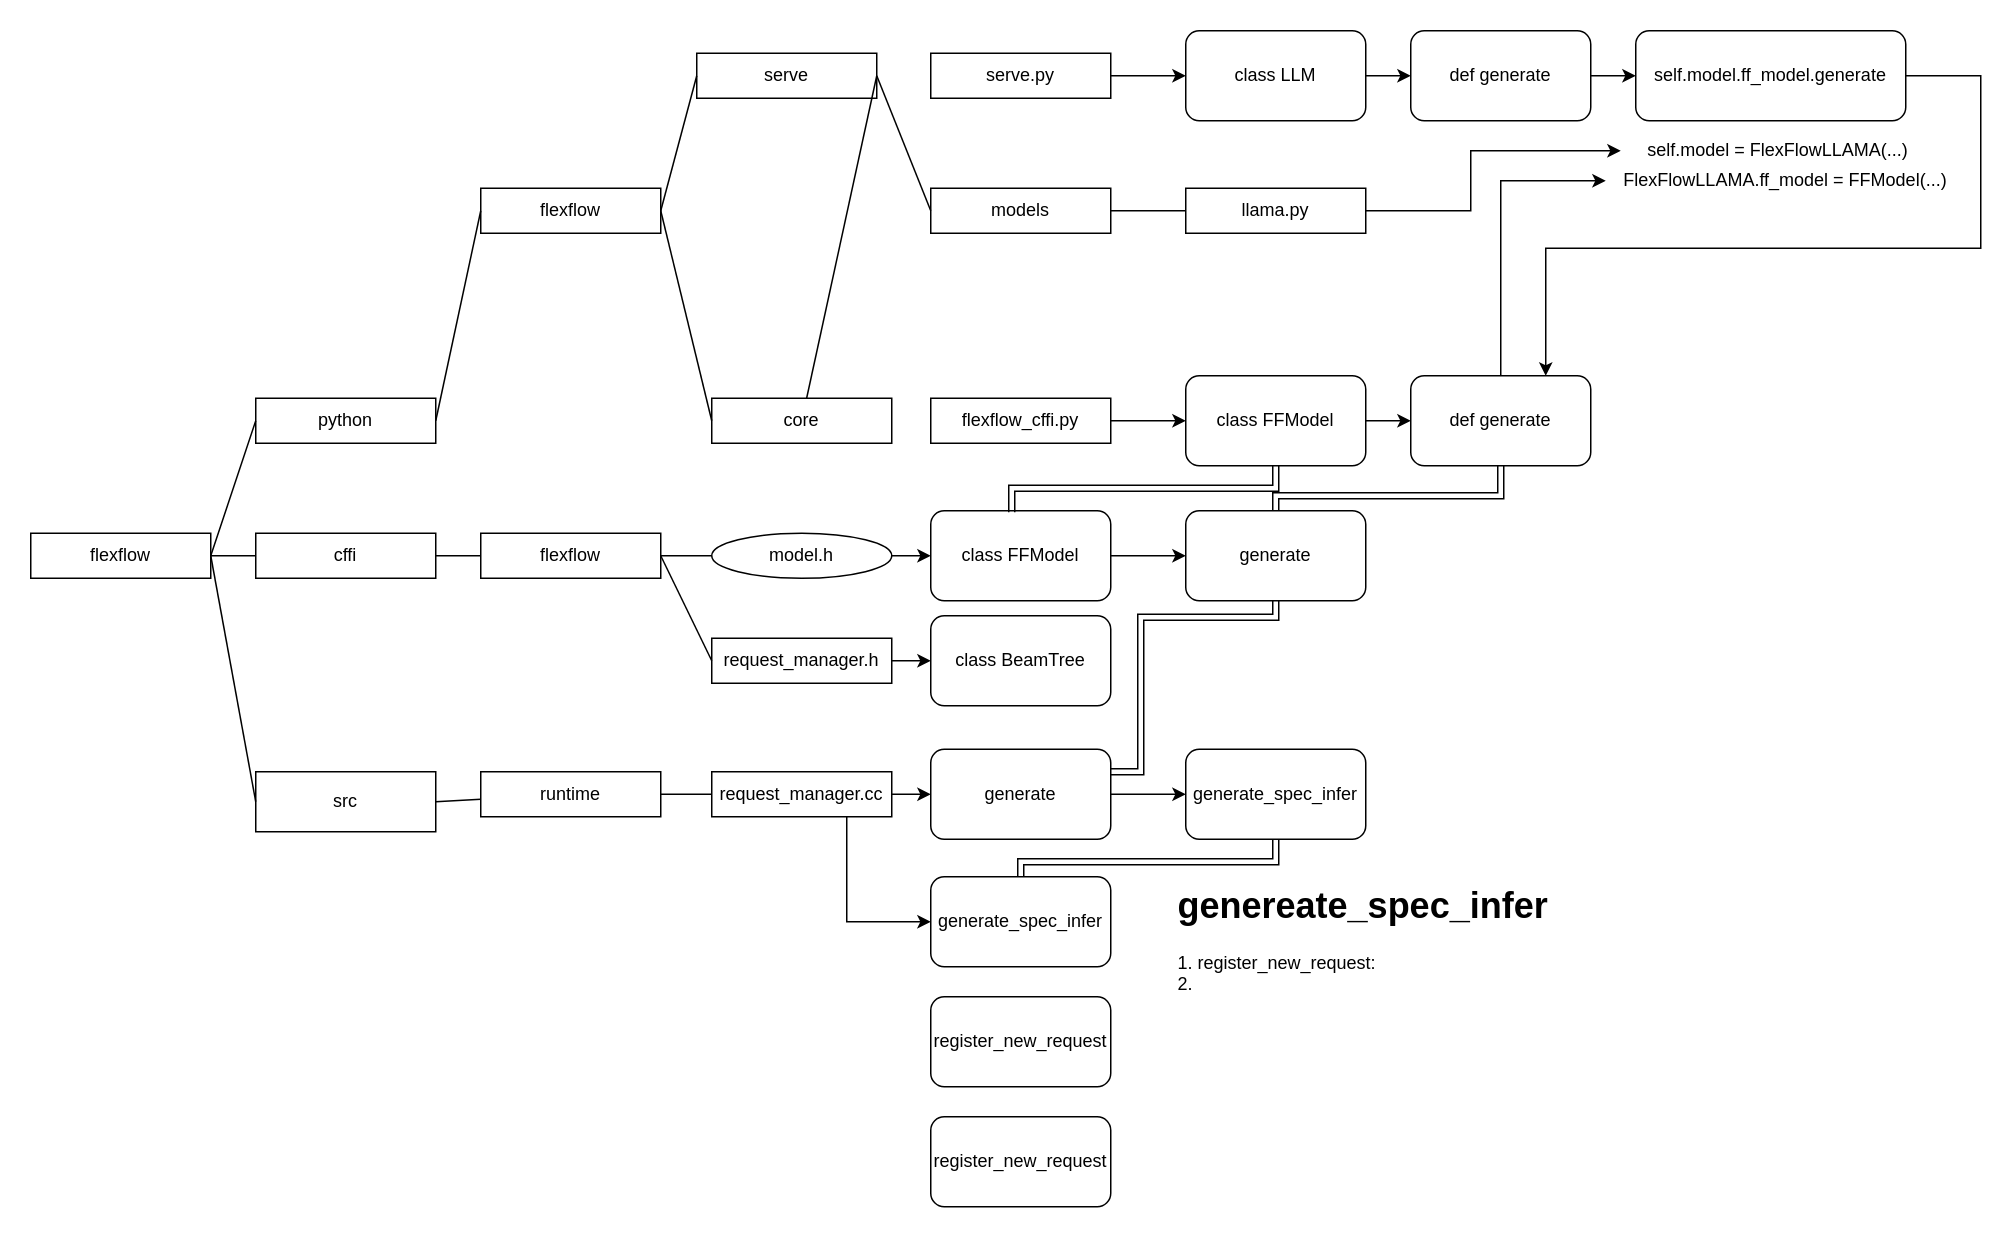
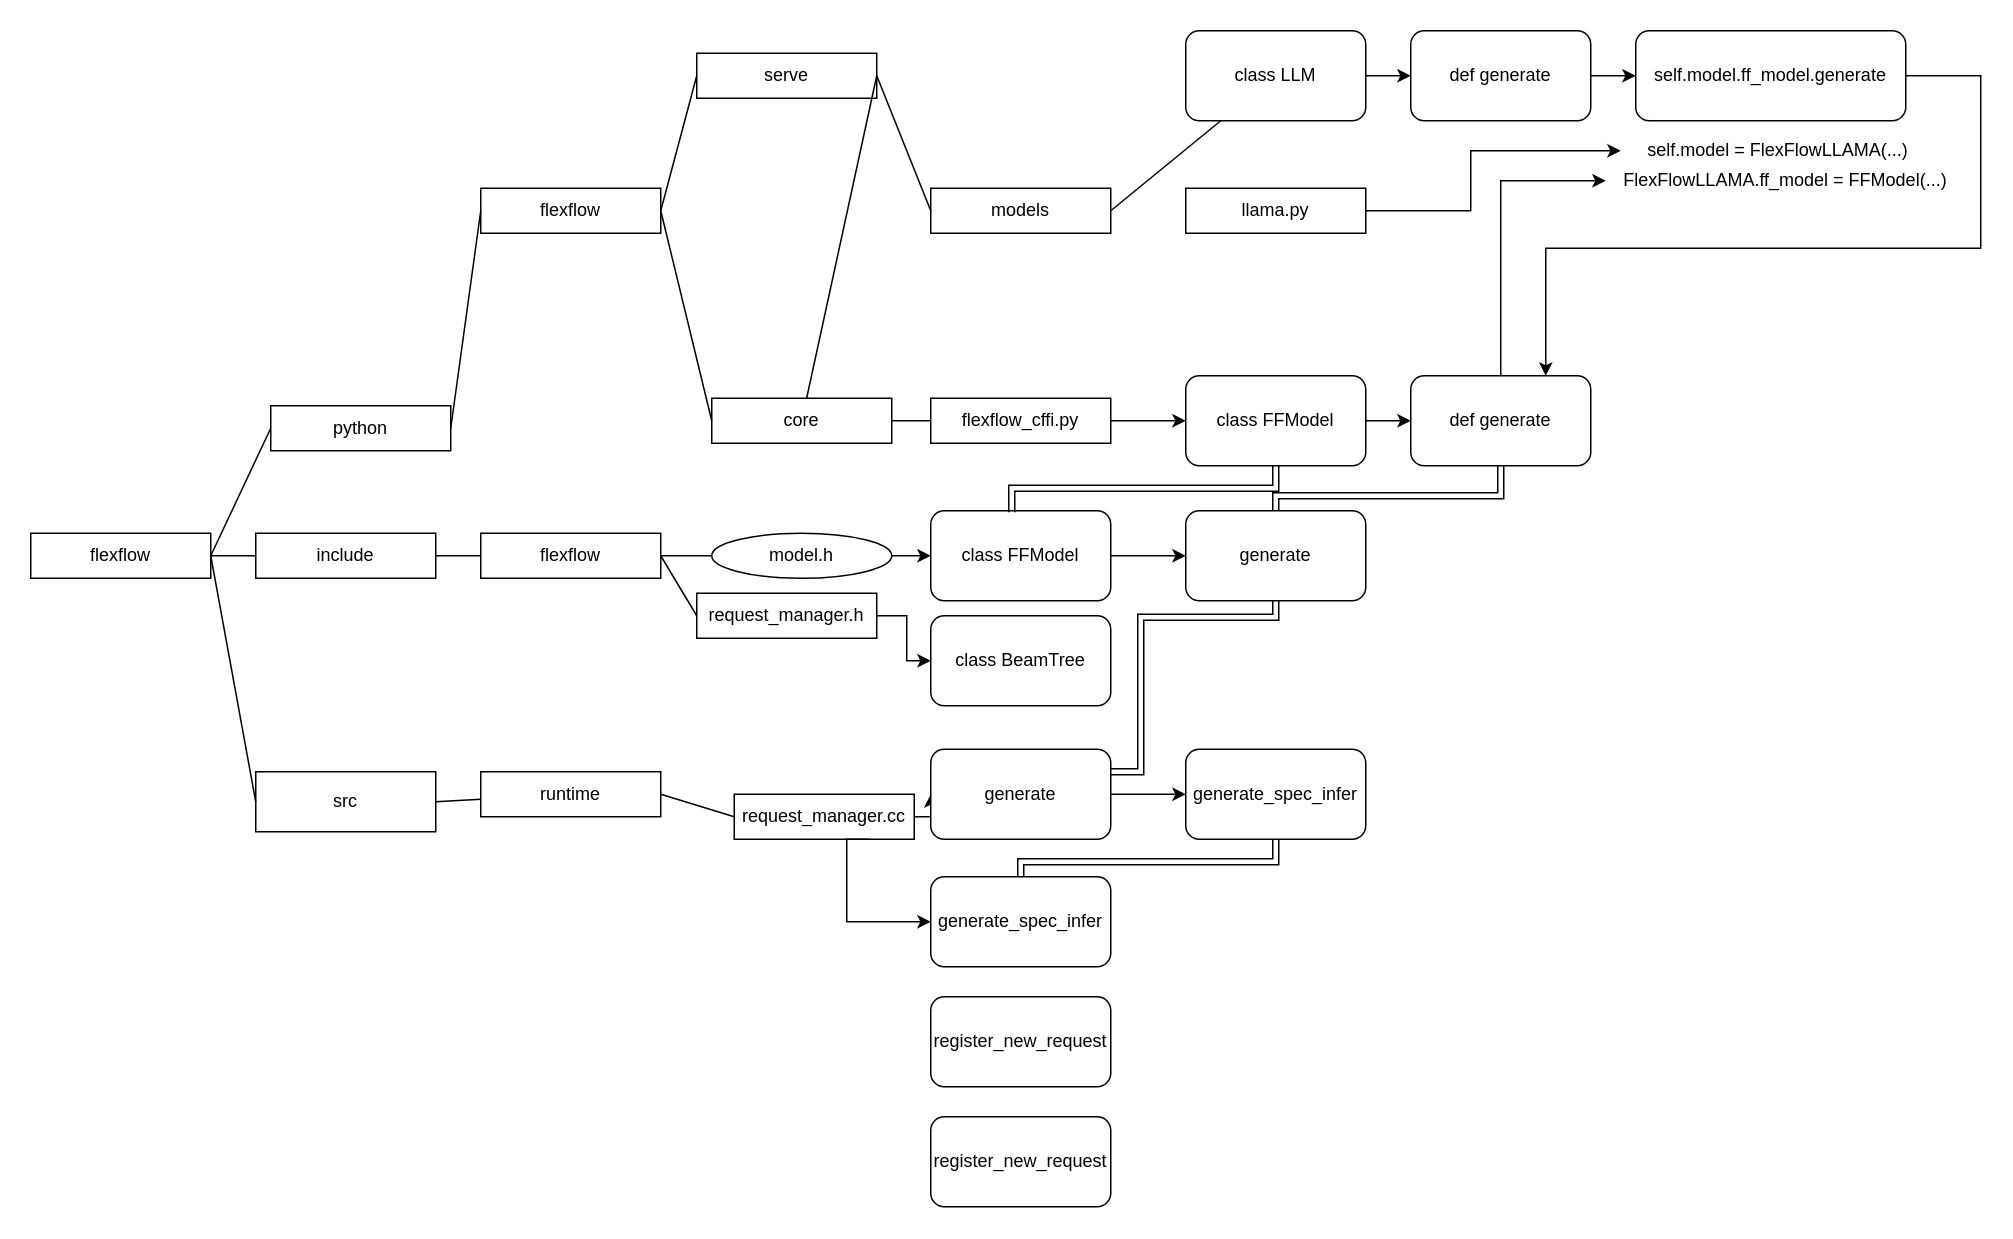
- <mxCell id="10" value="serve.py" style="rounded=0;whiteSpace=wrap;html=1;" vertex="1" parent="1"><mxGeometry x="620" y="35" width="120" height="30" as="geometry" /></mxCell>
- <mxCell id="9" style="edgeStyle=orthogonalEdgeStyle;rounded=0;orthogonalLoop=1;jettySize=auto;html=1;exitX=1;exitY=0.5;exitDx=0;exitDy=0;entryX=0;entryY=0.5;entryDx=0;entryDy=0;" edge="1" parent="1" source="10" target="8"><mxGeometry relative="1" as="geometry" /></mxCell>
- <mxCell id="22" value="" style="endArrow=none;html=1;rounded=0;entryX=0;entryY=0.5;entryDx=0;entryDy=0;exitX=1;exitY=0.5;exitDx=0;exitDy=0;" edge="1" parent="1" source="18" target="20"><mxGeometry width="50" height="50" relative="1" as="geometry"><mxPoint x="594" y="60" as="sourcePoint" /><mxPoint x="630" y="150" as="targetPoint" /></mxGeometry></mxCell>
+ <mxCell id="22" value="" style="endArrow=none;html=1;rounded=0;exitX=1;exitY=0.5;exitDx=0;exitDy=0;" edge="1" parent="1" source="18" target="8"><mxGeometry width="50" height="50" relative="1" as="geometry"><mxPoint x="594" y="60" as="sourcePoint" /><mxPoint x="630" y="150" as="targetPoint" /></mxGeometry></mxCell>
- <mxCell id="2" value="python" style="rounded=0;whiteSpace=wrap;html=1;" vertex="1" parent="1"><mxGeometry y="265" width="120" height="30" as="geometry" x="170" /></mxCell>
+ <mxCell id="2" value="python" style="rounded=0;whiteSpace=wrap;html=1;" vertex="1" parent="1"><mxGeometry x="180" y="270" width="120" height="30" as="geometry" /></mxCell>
+ <mxCell id="29" value="" style="endArrow=none;html=1;rounded=0;entryX=0;entryY=0.5;entryDx=0;entryDy=0;exitX=1;exitY=0.5;exitDx=0;exitDy=0;" edge="1" parent="1" source="25" target="28"><mxGeometry width="50" height="50" relative="1" as="geometry"><mxPoint x="450" y="150" as="sourcePoint" /><mxPoint x="484" y="290" as="targetPoint" /></mxGeometry></mxCell>
- <mxCell id="35" value="cffi" style="rounded=0;whiteSpace=wrap;html=1;" vertex="1" parent="1"><mxGeometry y="355" width="120" height="30" as="geometry" x="170" /></mxCell>
+ <mxCell id="35" value="include" style="rounded=0;whiteSpace=wrap;html=1;" vertex="1" parent="1"><mxGeometry y="355" width="120" height="30" as="geometry" x="170" /></mxCell>
- <mxCell id="64" value="request_manager.h" style="rounded=0;whiteSpace=wrap;html=1;" vertex="1" parent="1"><mxGeometry x="474" y="425" width="120" height="30" as="geometry" /></mxCell>
+ <mxCell id="64" value="request_manager.h" style="rounded=0;whiteSpace=wrap;html=1;" vertex="1" parent="1"><mxGeometry x="464" y="395" width="120" height="30" as="geometry" /></mxCell>
- <mxCell id="52" value="request_manager.cc" style="rounded=0;whiteSpace=wrap;html=1;" vertex="1" parent="1"><mxGeometry x="474" y="514" width="120" height="30" as="geometry" /></mxCell>
+ <mxCell id="52" value="request_manager.cc" style="rounded=0;whiteSpace=wrap;html=1;" vertex="1" parent="1"><mxGeometry x="489" y="529" width="120" height="30" as="geometry" /></mxCell>
- <mxCell id="60" value="&lt;h1&gt;genereate_spec_infer&lt;/h1&gt;&lt;div&gt;1. register_new_request:&amp;nbsp;&lt;/div&gt;&lt;div&gt;2.&amp;nbsp;&lt;/div&gt;" style="text;html=1;strokeColor=none;fillColor=none;spacing=5;spacingTop=-20;whiteSpace=wrap;overflow=hidden;rounded=0;" vertex="1" parent="1"><mxGeometry x="780" y="584" width="410" height="120" as="geometry" /></mxCell>
